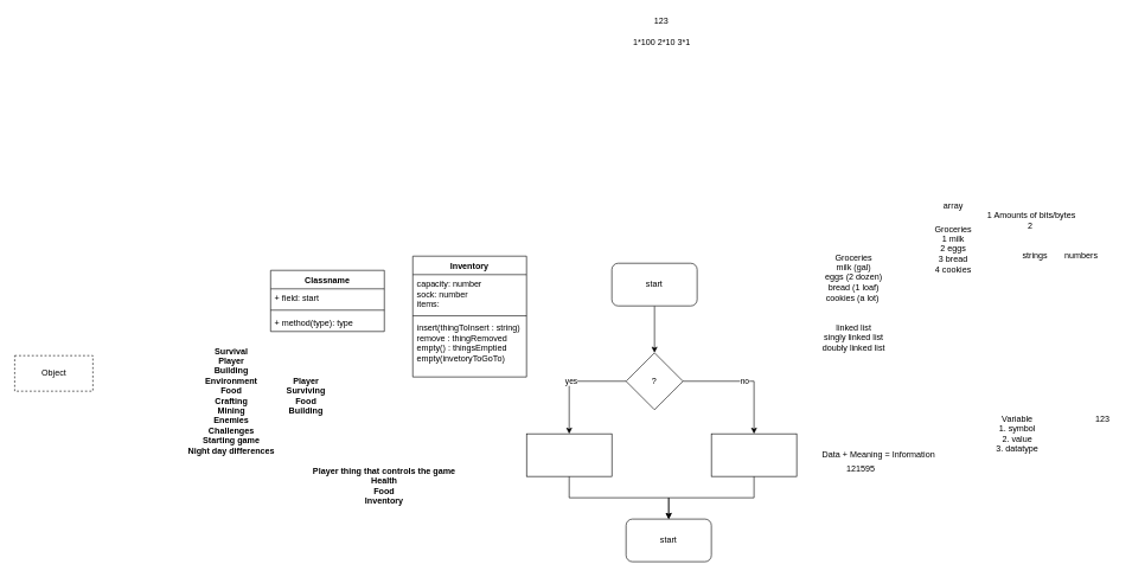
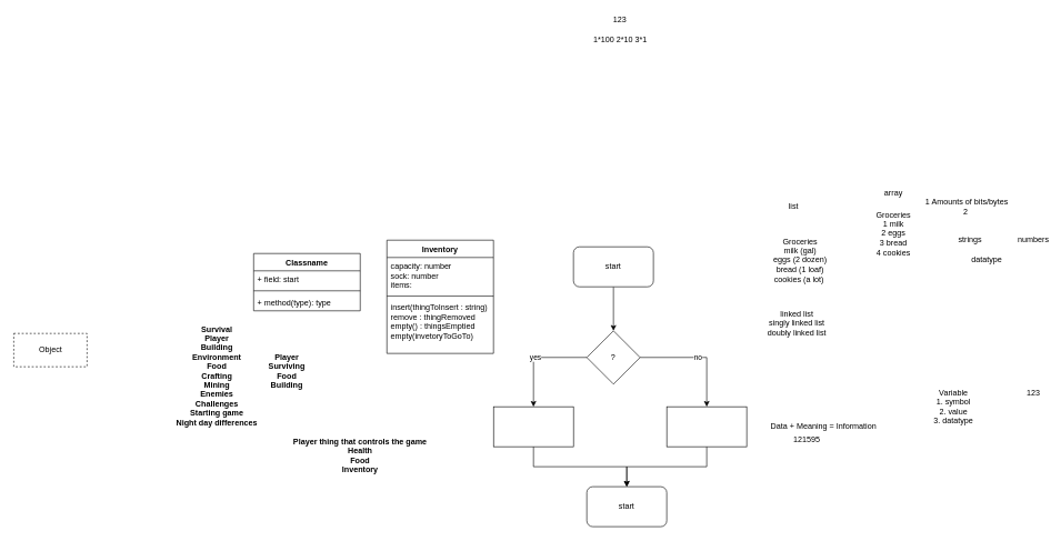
+ <mxCell id="29" value="list" style="text;html=1;align=center;verticalAlign=middle;resizable=0;points=[];autosize=1;" parent="1" vertex="1"><mxGeometry x="1175" y="300" width="30" height="20" as="geometry" /></mxCell>
- <mxCell id="33" value="numbers" style="text;html=1;align=center;verticalAlign=middle;resizable=0;points=[];autosize=1;" parent="1" vertex="1"><mxGeometry x="1490" y="350" width="60" height="20" as="geometry" /></mxCell>
+ <mxCell id="33" value="numbers" style="text;html=1;align=center;verticalAlign=middle;resizable=0;points=[];autosize=1;" parent="1" vertex="1"><mxGeometry x="1520" y="350" width="60" height="20" as="geometry" /></mxCell>
+ <mxCell id="31" value="datatype" style="text;html=1;align=center;verticalAlign=middle;resizable=0;points=[];autosize=1;" parent="1" vertex="1"><mxGeometry x="1450" y="380" width="60" height="20" as="geometry" /></mxCell>
- <mxCell id="25" value="linked list&lt;br&gt;singly linked list&lt;br&gt;doubly linked list" style="text;html=1;align=center;verticalAlign=middle;resizable=0;points=[];autosize=1;" parent="1" vertex="1"><mxGeometry x="1150" y="450" width="100" height="50" as="geometry" /></mxCell>
+ <mxCell id="25" value="linked list&lt;br&gt;singly linked list&lt;br&gt;doubly linked list" style="text;html=1;align=center;verticalAlign=middle;resizable=0;points=[];autosize=1;" parent="1" vertex="1"><mxGeometry x="1145" y="460" width="100" height="50" as="geometry" /></mxCell>
